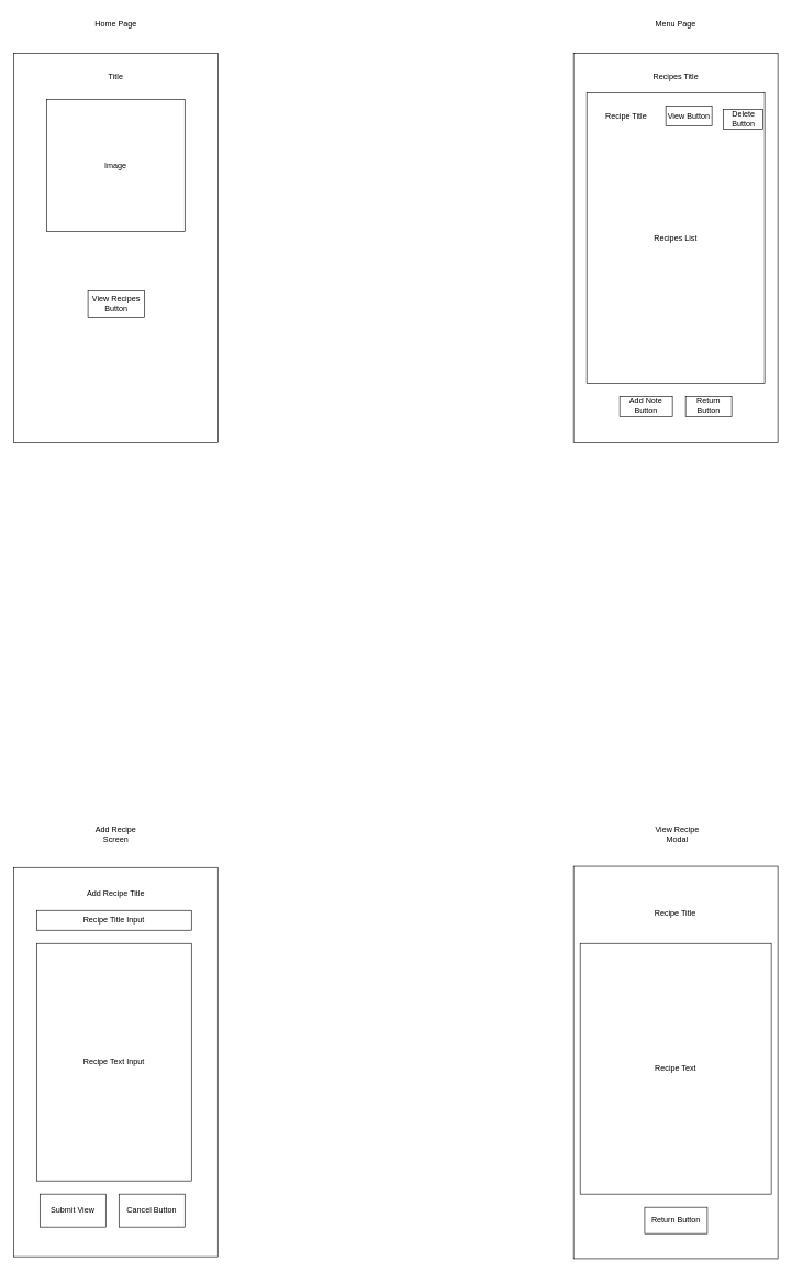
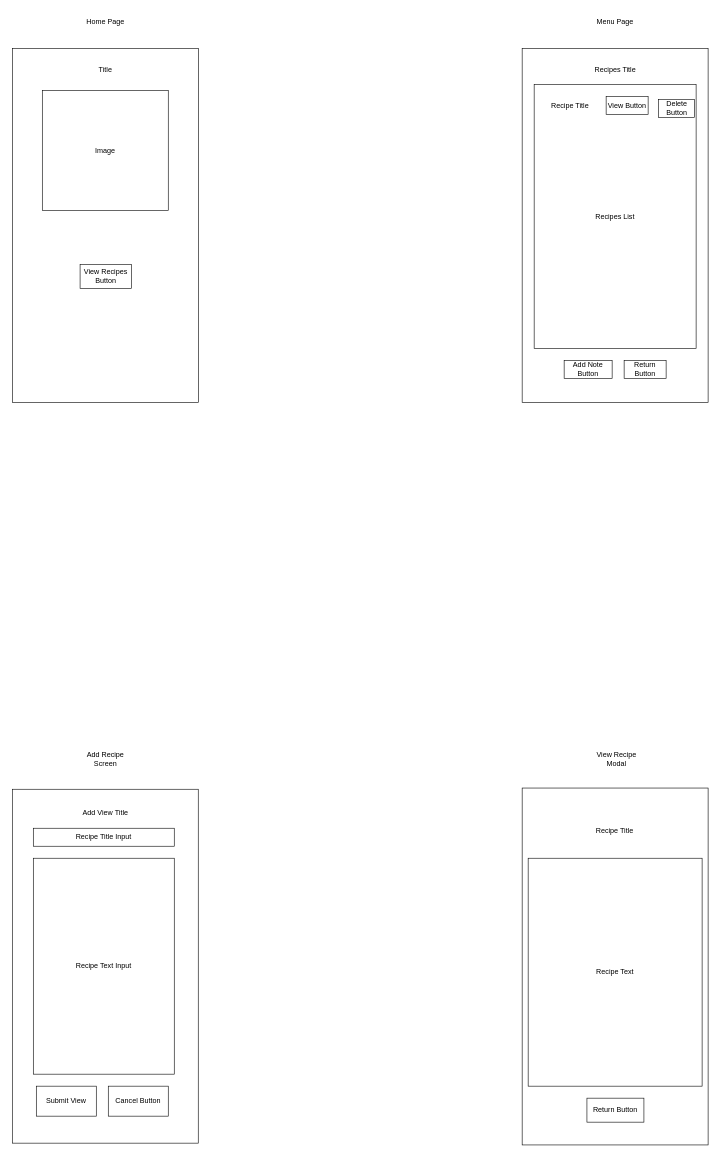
- <mxCell id="17" value="Add Recipe Title" style="text;html=1;align=center;verticalAlign=middle;whiteSpace=wrap;rounded=0;" parent="1" vertex="1"><mxGeometry x="127.25" y="1340" width="97" height="30" as="geometry" /></mxCell>
+ <mxCell id="17" value="Add View Title" style="text;html=1;align=center;verticalAlign=middle;whiteSpace=wrap;rounded=0;" parent="1" vertex="1"><mxGeometry x="127.25" y="1340" width="97" height="30" as="geometry" /></mxCell>
